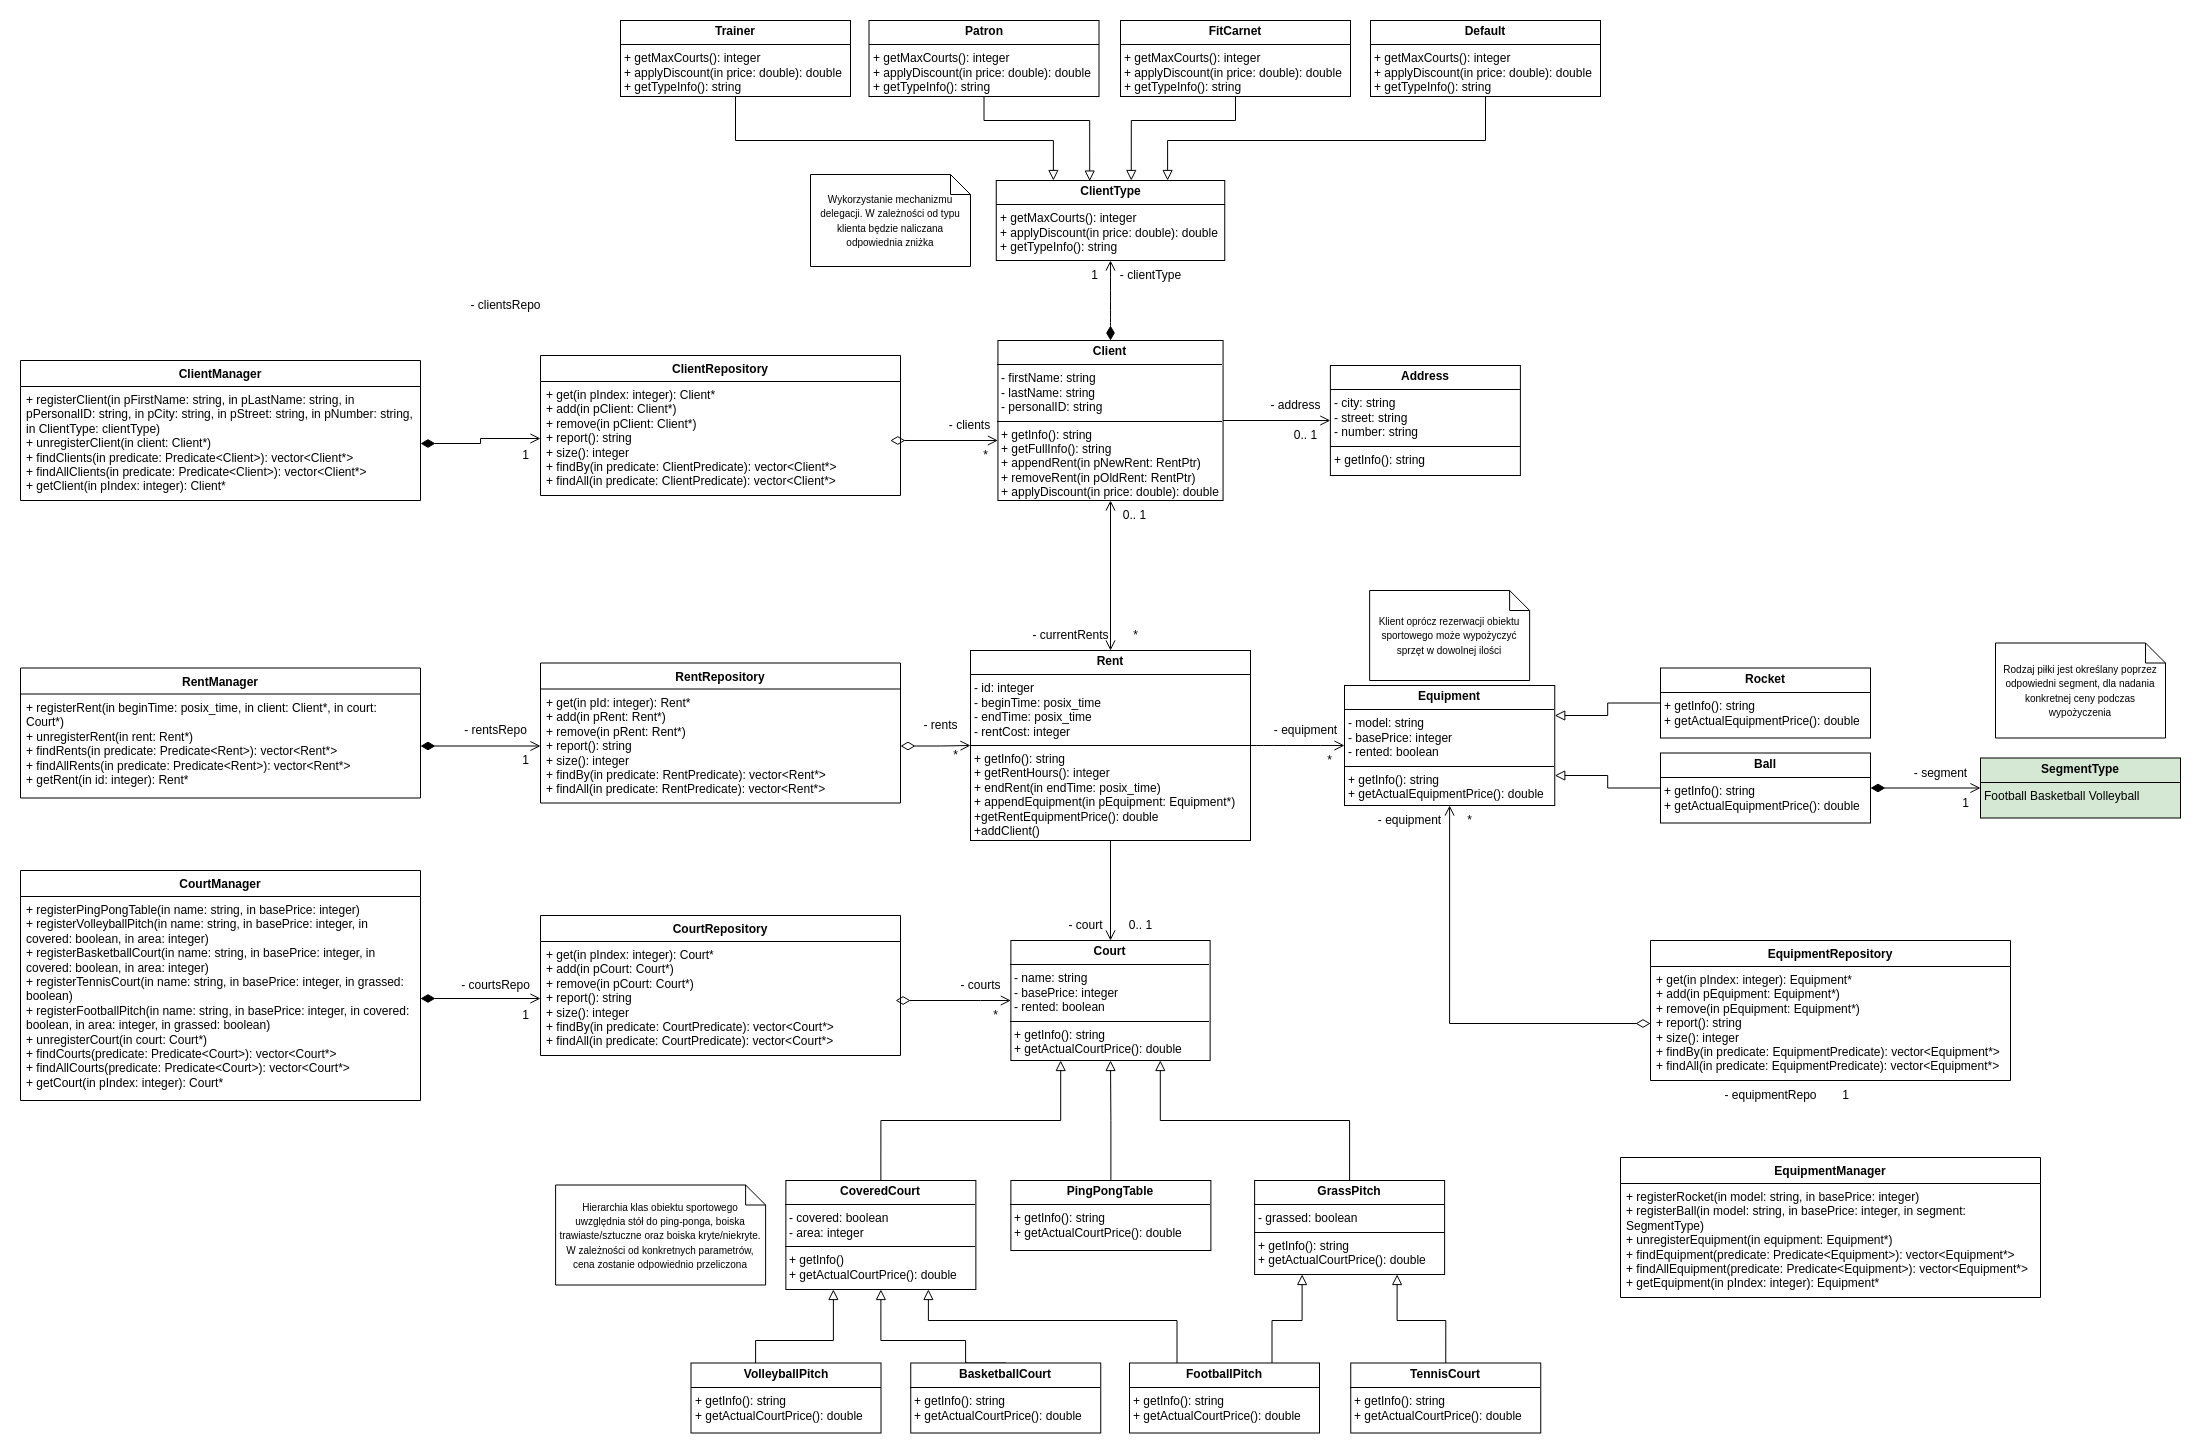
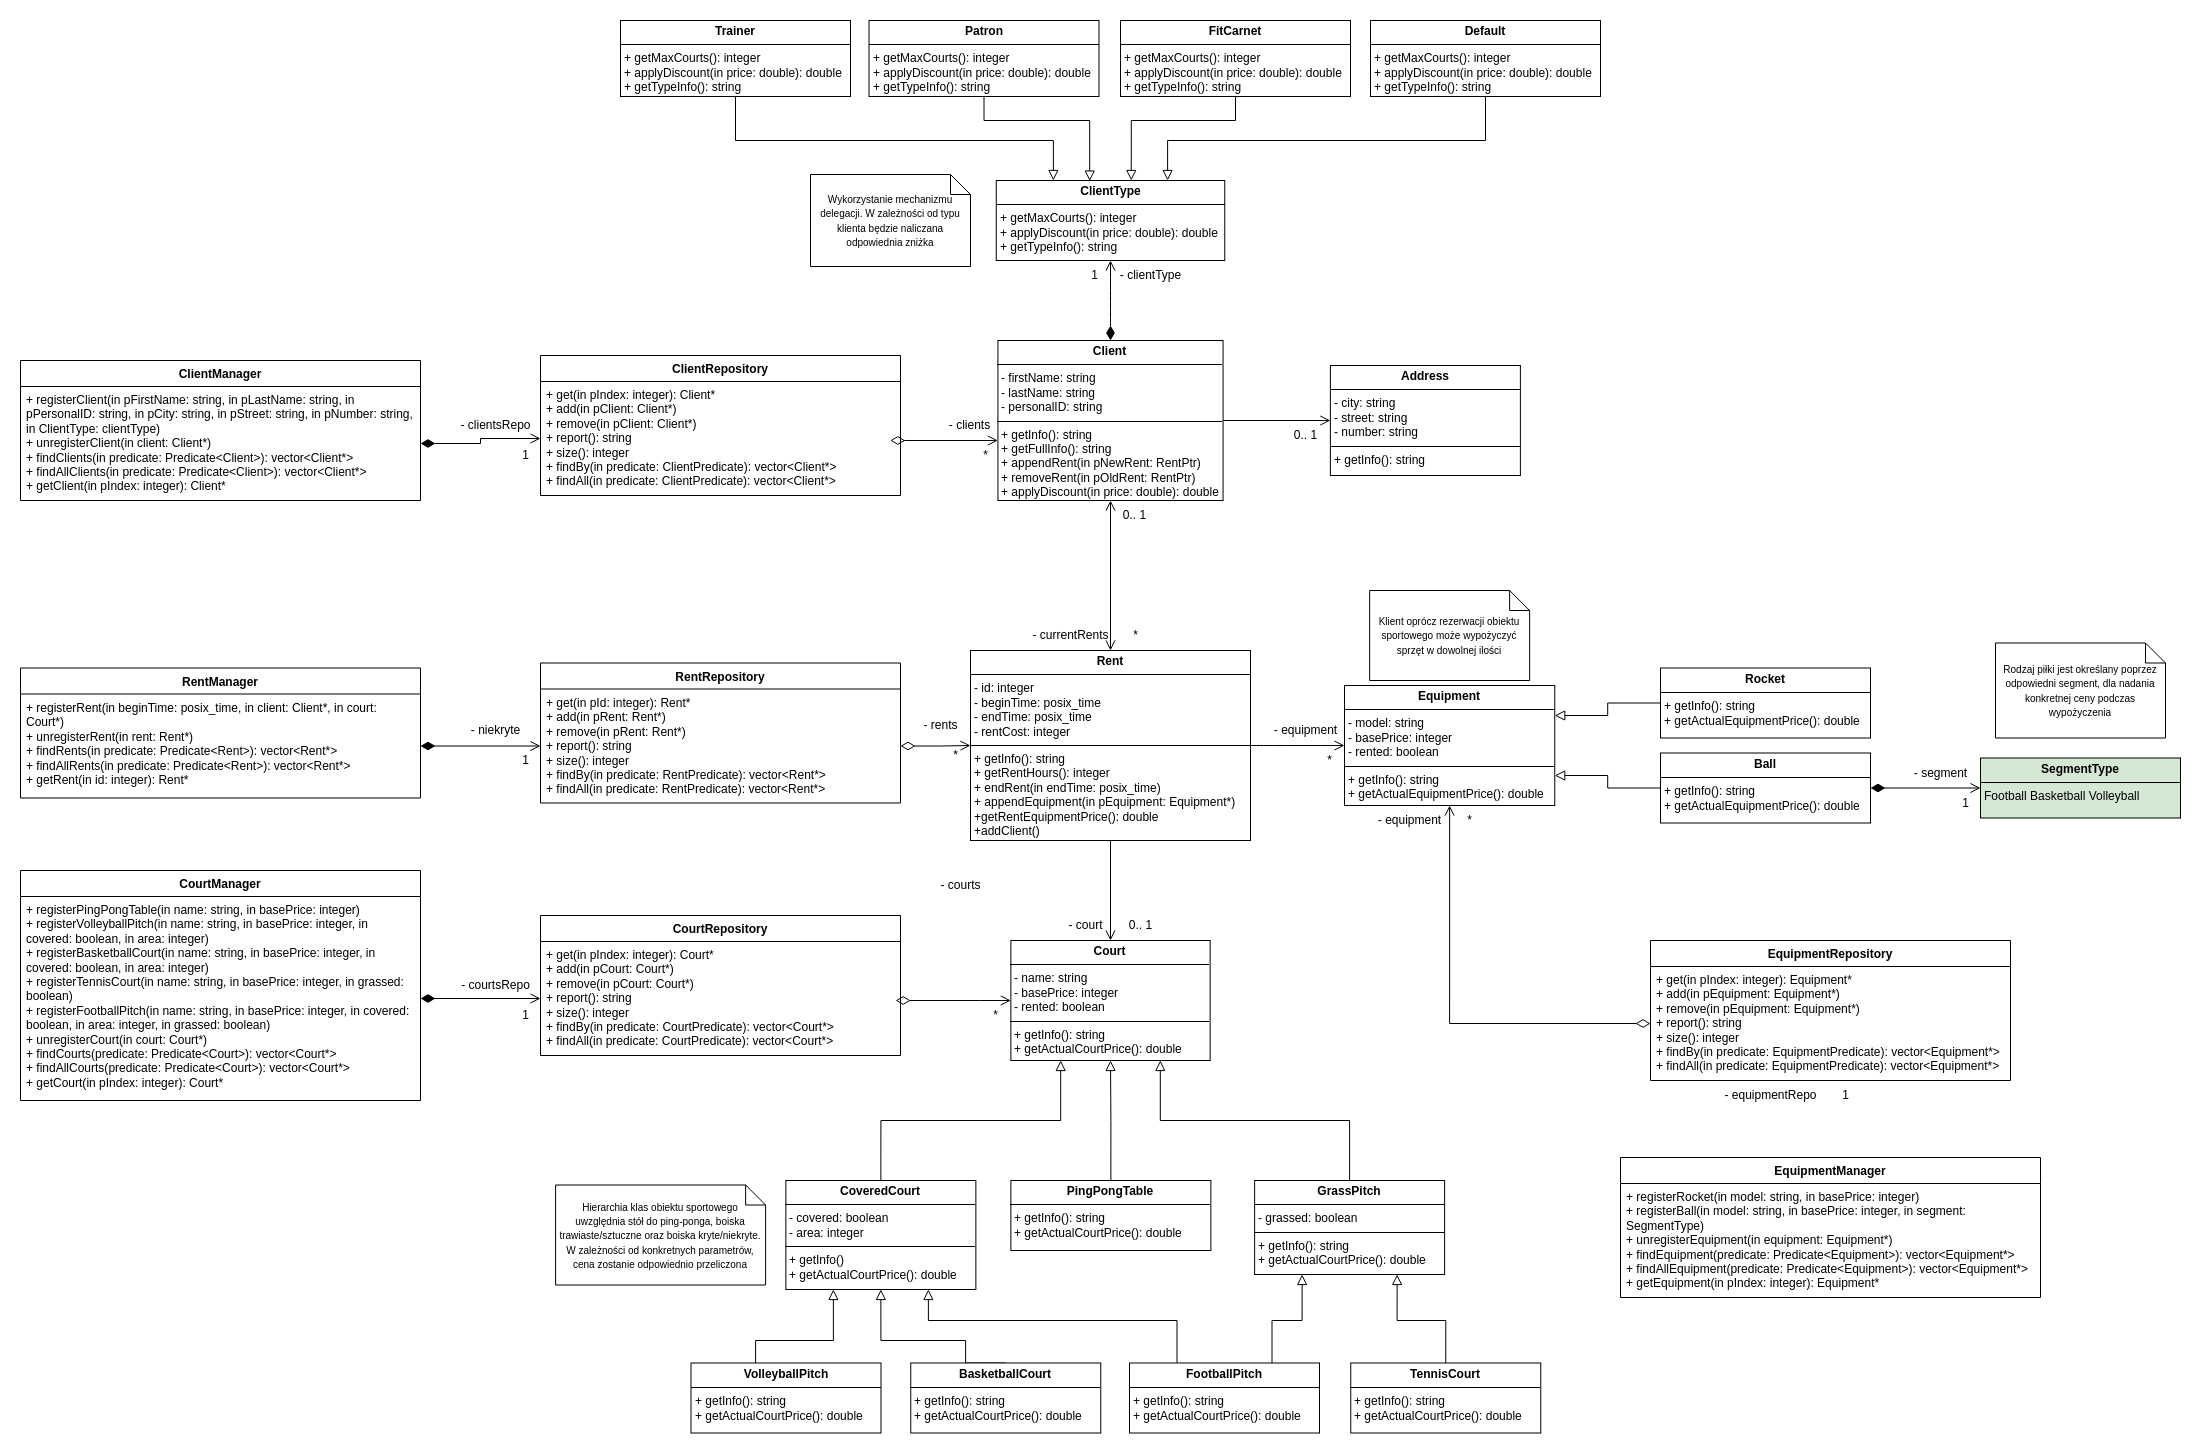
- <mxCell id="90" value="- clientsRepo" style="text;html=1;align=center;verticalAlign=middle;resizable=0;points=[];autosize=1;strokeColor=none;fillColor=none;rounded=0;" parent="1" vertex="1"><mxGeometry x="460" y="290" width="90" height="30" as="geometry" /></mxCell>
+ <mxCell id="90" value="- clientsRepo" style="text;html=1;align=center;verticalAlign=middle;resizable=0;points=[];autosize=1;strokeColor=none;fillColor=none;rounded=0;" parent="1" vertex="1"><mxGeometry x="450" y="410" width="90" height="30" as="geometry" /></mxCell>
- <mxCell id="24" value="- address" style="text;html=1;align=center;verticalAlign=middle;resizable=0;points=[];autosize=1;strokeColor=none;fillColor=none;rounded=0;" parent="1" vertex="1"><mxGeometry x="1259.88" y="390" width="70" height="30" as="geometry" /></mxCell>
- <mxCell id="92" value="- rentsRepo" style="text;html=1;align=center;verticalAlign=middle;resizable=0;points=[];autosize=1;strokeColor=none;fillColor=none;rounded=0;" parent="1" vertex="1"><mxGeometry x="450" y="715" width="90" height="30" as="geometry" /></mxCell>
+ <mxCell id="92" value="- niekryte" style="text;html=1;align=center;verticalAlign=middle;resizable=0;points=[];autosize=1;strokeColor=none;fillColor=none;rounded=0;" parent="1" vertex="1"><mxGeometry x="450" y="715" width="90" height="30" as="geometry" /></mxCell>
- <mxCell id="66" value="- courts" style="text;html=1;align=center;verticalAlign=middle;resizable=0;points=[];autosize=1;strokeColor=none;fillColor=none;rounded=0;" parent="1" vertex="1"><mxGeometry x="949.75" y="970" width="60" height="30" as="geometry" /></mxCell>
+ <mxCell id="66" value="- courts" style="text;html=1;align=center;verticalAlign=middle;resizable=0;points=[];autosize=1;strokeColor=none;fillColor=none;rounded=0;" parent="1" vertex="1"><mxGeometry x="929.75" y="870" width="60" height="30" as="geometry" /></mxCell>
